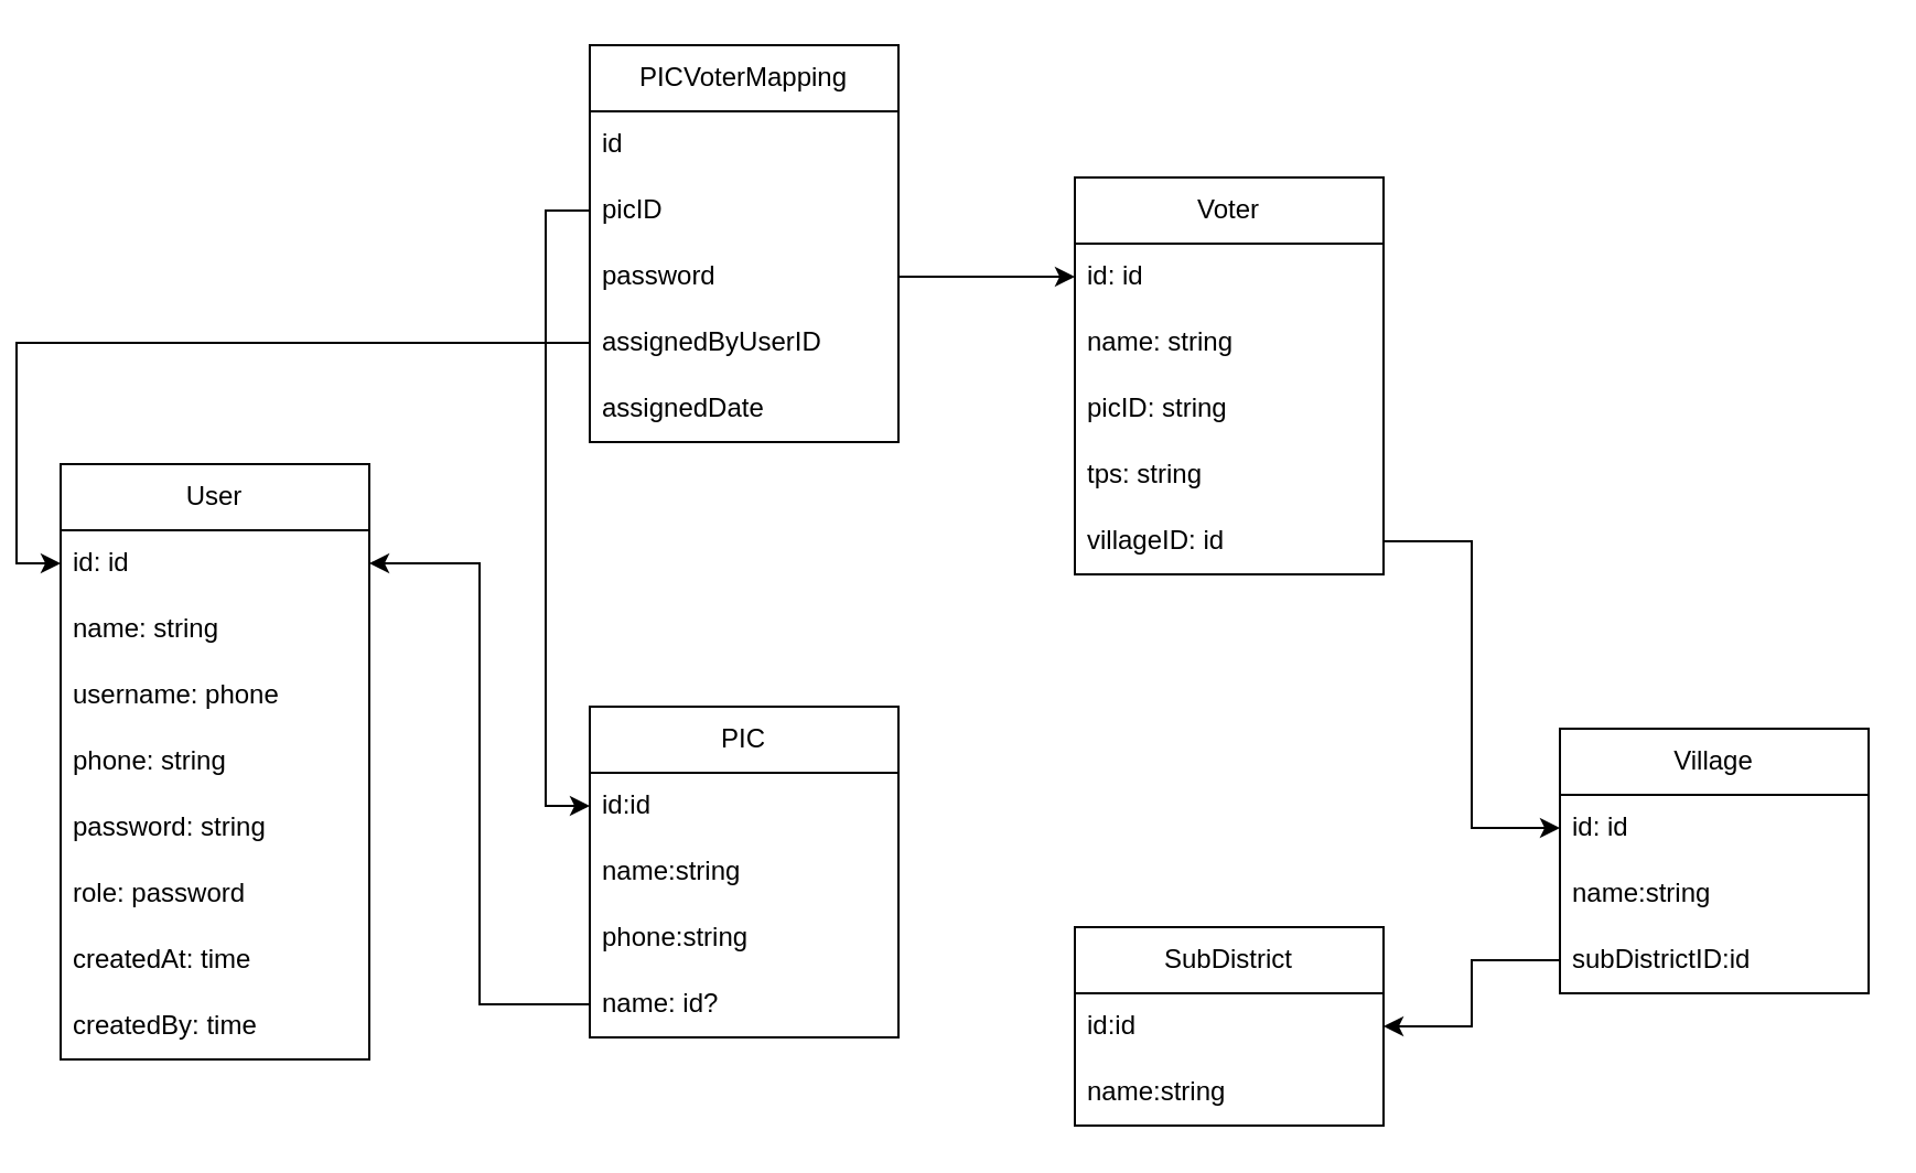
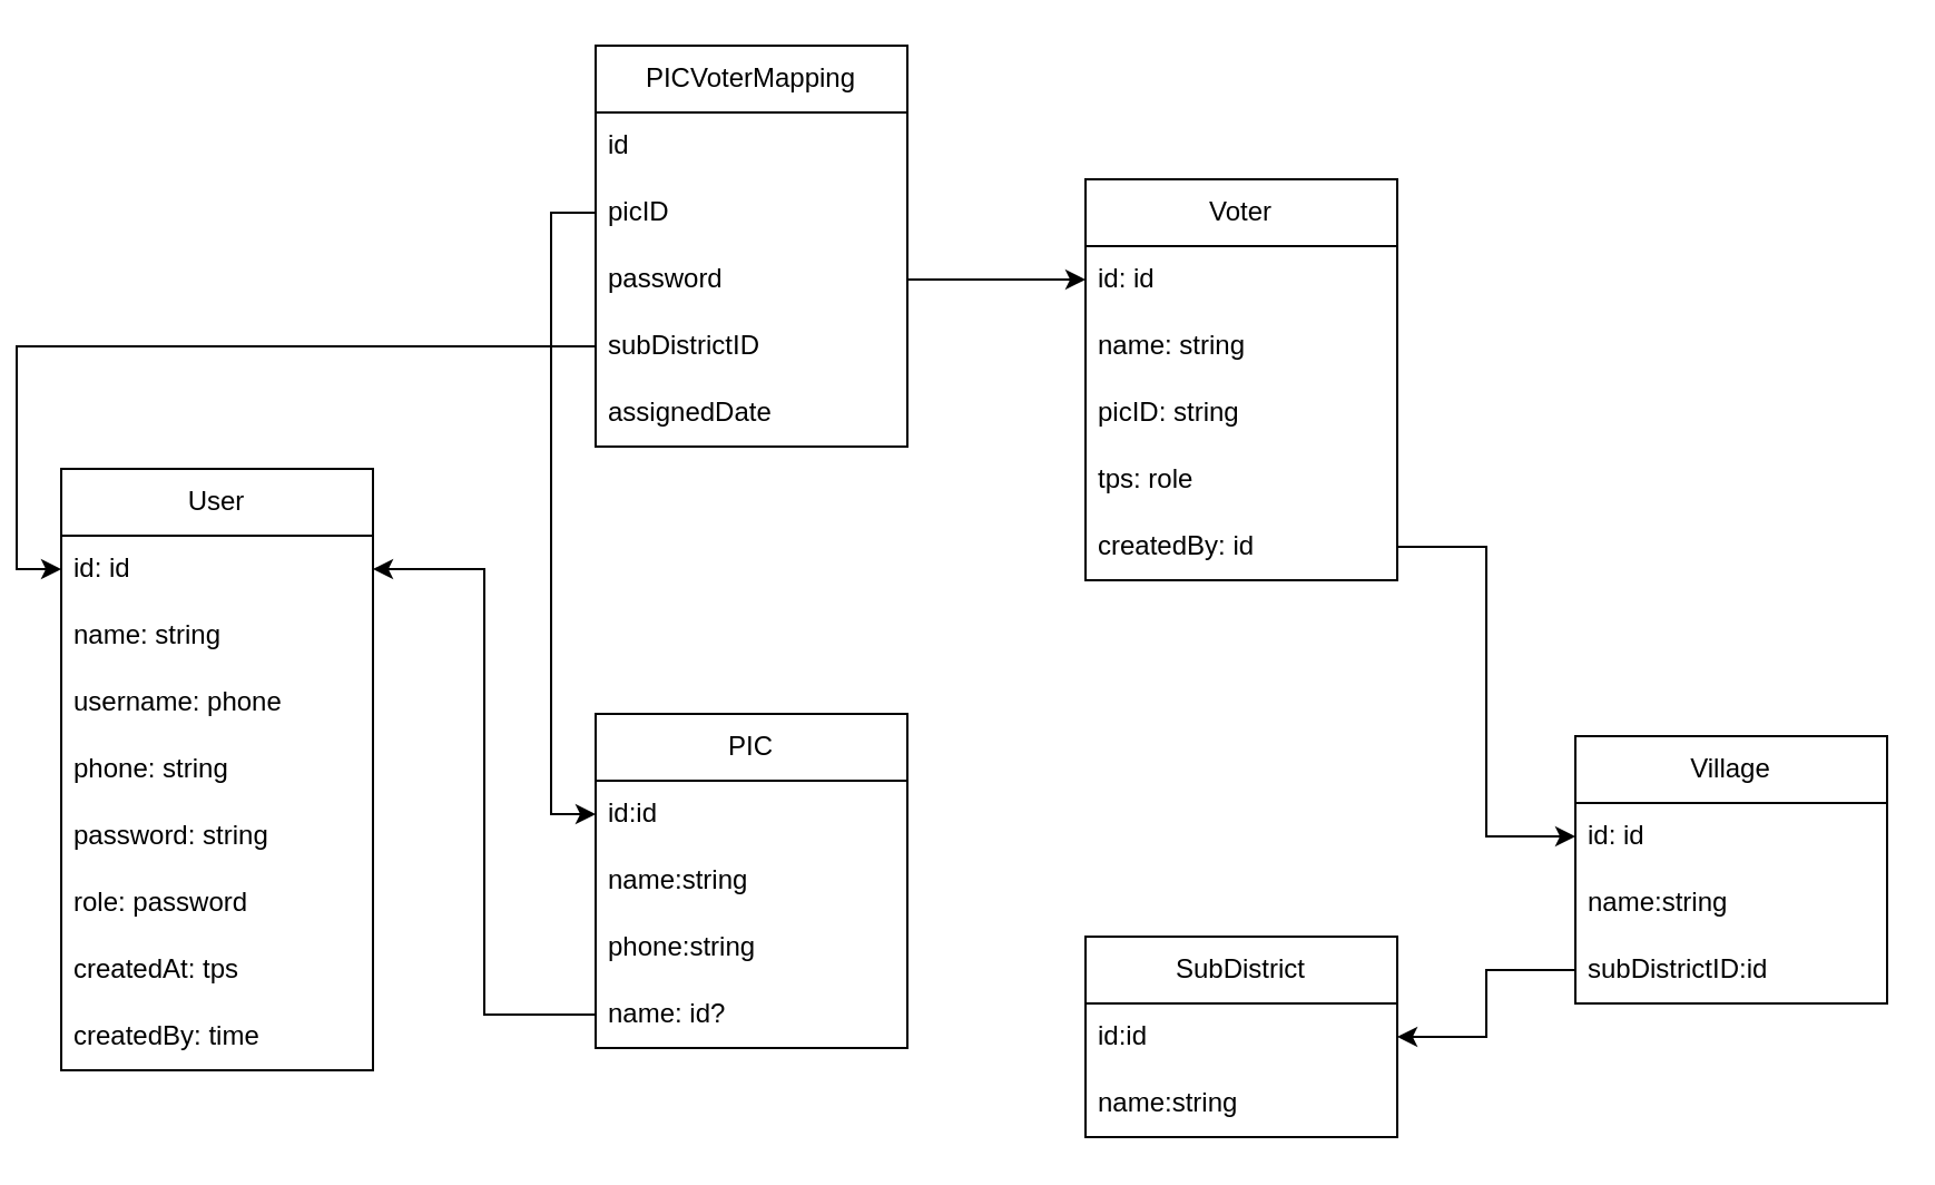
- <mxCell id="21" value="assignedByUserID" style="text;strokeColor=none;fillColor=none;align=left;verticalAlign=middle;spacingLeft=4;spacingRight=4;overflow=hidden;points=[[0,0.5],[1,0.5]];portConstraint=eastwest;rotatable=0;whiteSpace=wrap;html=1;" vertex="1" parent="17"><mxGeometry y="120" width="140" height="30" as="geometry" /></mxCell>
+ <mxCell id="21" value="subDistrictID" style="text;strokeColor=none;fillColor=none;align=left;verticalAlign=middle;spacingLeft=4;spacingRight=4;overflow=hidden;points=[[0,0.5],[1,0.5]];portConstraint=eastwest;rotatable=0;whiteSpace=wrap;html=1;" vertex="1" parent="17"><mxGeometry y="120" width="140" height="30" as="geometry" /></mxCell>
- <mxCell id="15" value="tps: string" style="text;strokeColor=none;fillColor=none;align=left;verticalAlign=middle;spacingLeft=4;spacingRight=4;overflow=hidden;points=[[0,0.5],[1,0.5]];portConstraint=eastwest;rotatable=0;whiteSpace=wrap;html=1;" vertex="1" parent="11"><mxGeometry y="120" width="140" height="30" as="geometry" /></mxCell>
+ <mxCell id="15" value="tps: role" style="text;strokeColor=none;fillColor=none;align=left;verticalAlign=middle;spacingLeft=4;spacingRight=4;overflow=hidden;points=[[0,0.5],[1,0.5]];portConstraint=eastwest;rotatable=0;whiteSpace=wrap;html=1;" vertex="1" parent="11"><mxGeometry y="120" width="140" height="30" as="geometry" /></mxCell>
- <mxCell id="16" value="villageID: id" style="text;strokeColor=none;fillColor=none;align=left;verticalAlign=middle;spacingLeft=4;spacingRight=4;overflow=hidden;points=[[0,0.5],[1,0.5]];portConstraint=eastwest;rotatable=0;whiteSpace=wrap;html=1;" vertex="1" parent="11"><mxGeometry y="150" width="140" height="30" as="geometry" /></mxCell>
+ <mxCell id="16" value="createdBy: id" style="text;strokeColor=none;fillColor=none;align=left;verticalAlign=middle;spacingLeft=4;spacingRight=4;overflow=hidden;points=[[0,0.5],[1,0.5]];portConstraint=eastwest;rotatable=0;whiteSpace=wrap;html=1;" vertex="1" parent="11"><mxGeometry y="150" width="140" height="30" as="geometry" /></mxCell>
- <mxCell id="9" value="createdAt: time" style="text;strokeColor=none;fillColor=none;align=left;verticalAlign=middle;spacingLeft=4;spacingRight=4;overflow=hidden;points=[[0,0.5],[1,0.5]];portConstraint=eastwest;rotatable=0;whiteSpace=wrap;html=1;" vertex="1" parent="2"><mxGeometry y="210" width="140" height="30" as="geometry" /></mxCell>
+ <mxCell id="9" value="createdAt: tps" style="text;strokeColor=none;fillColor=none;align=left;verticalAlign=middle;spacingLeft=4;spacingRight=4;overflow=hidden;points=[[0,0.5],[1,0.5]];portConstraint=eastwest;rotatable=0;whiteSpace=wrap;html=1;" vertex="1" parent="2"><mxGeometry y="210" width="140" height="30" as="geometry" /></mxCell>
